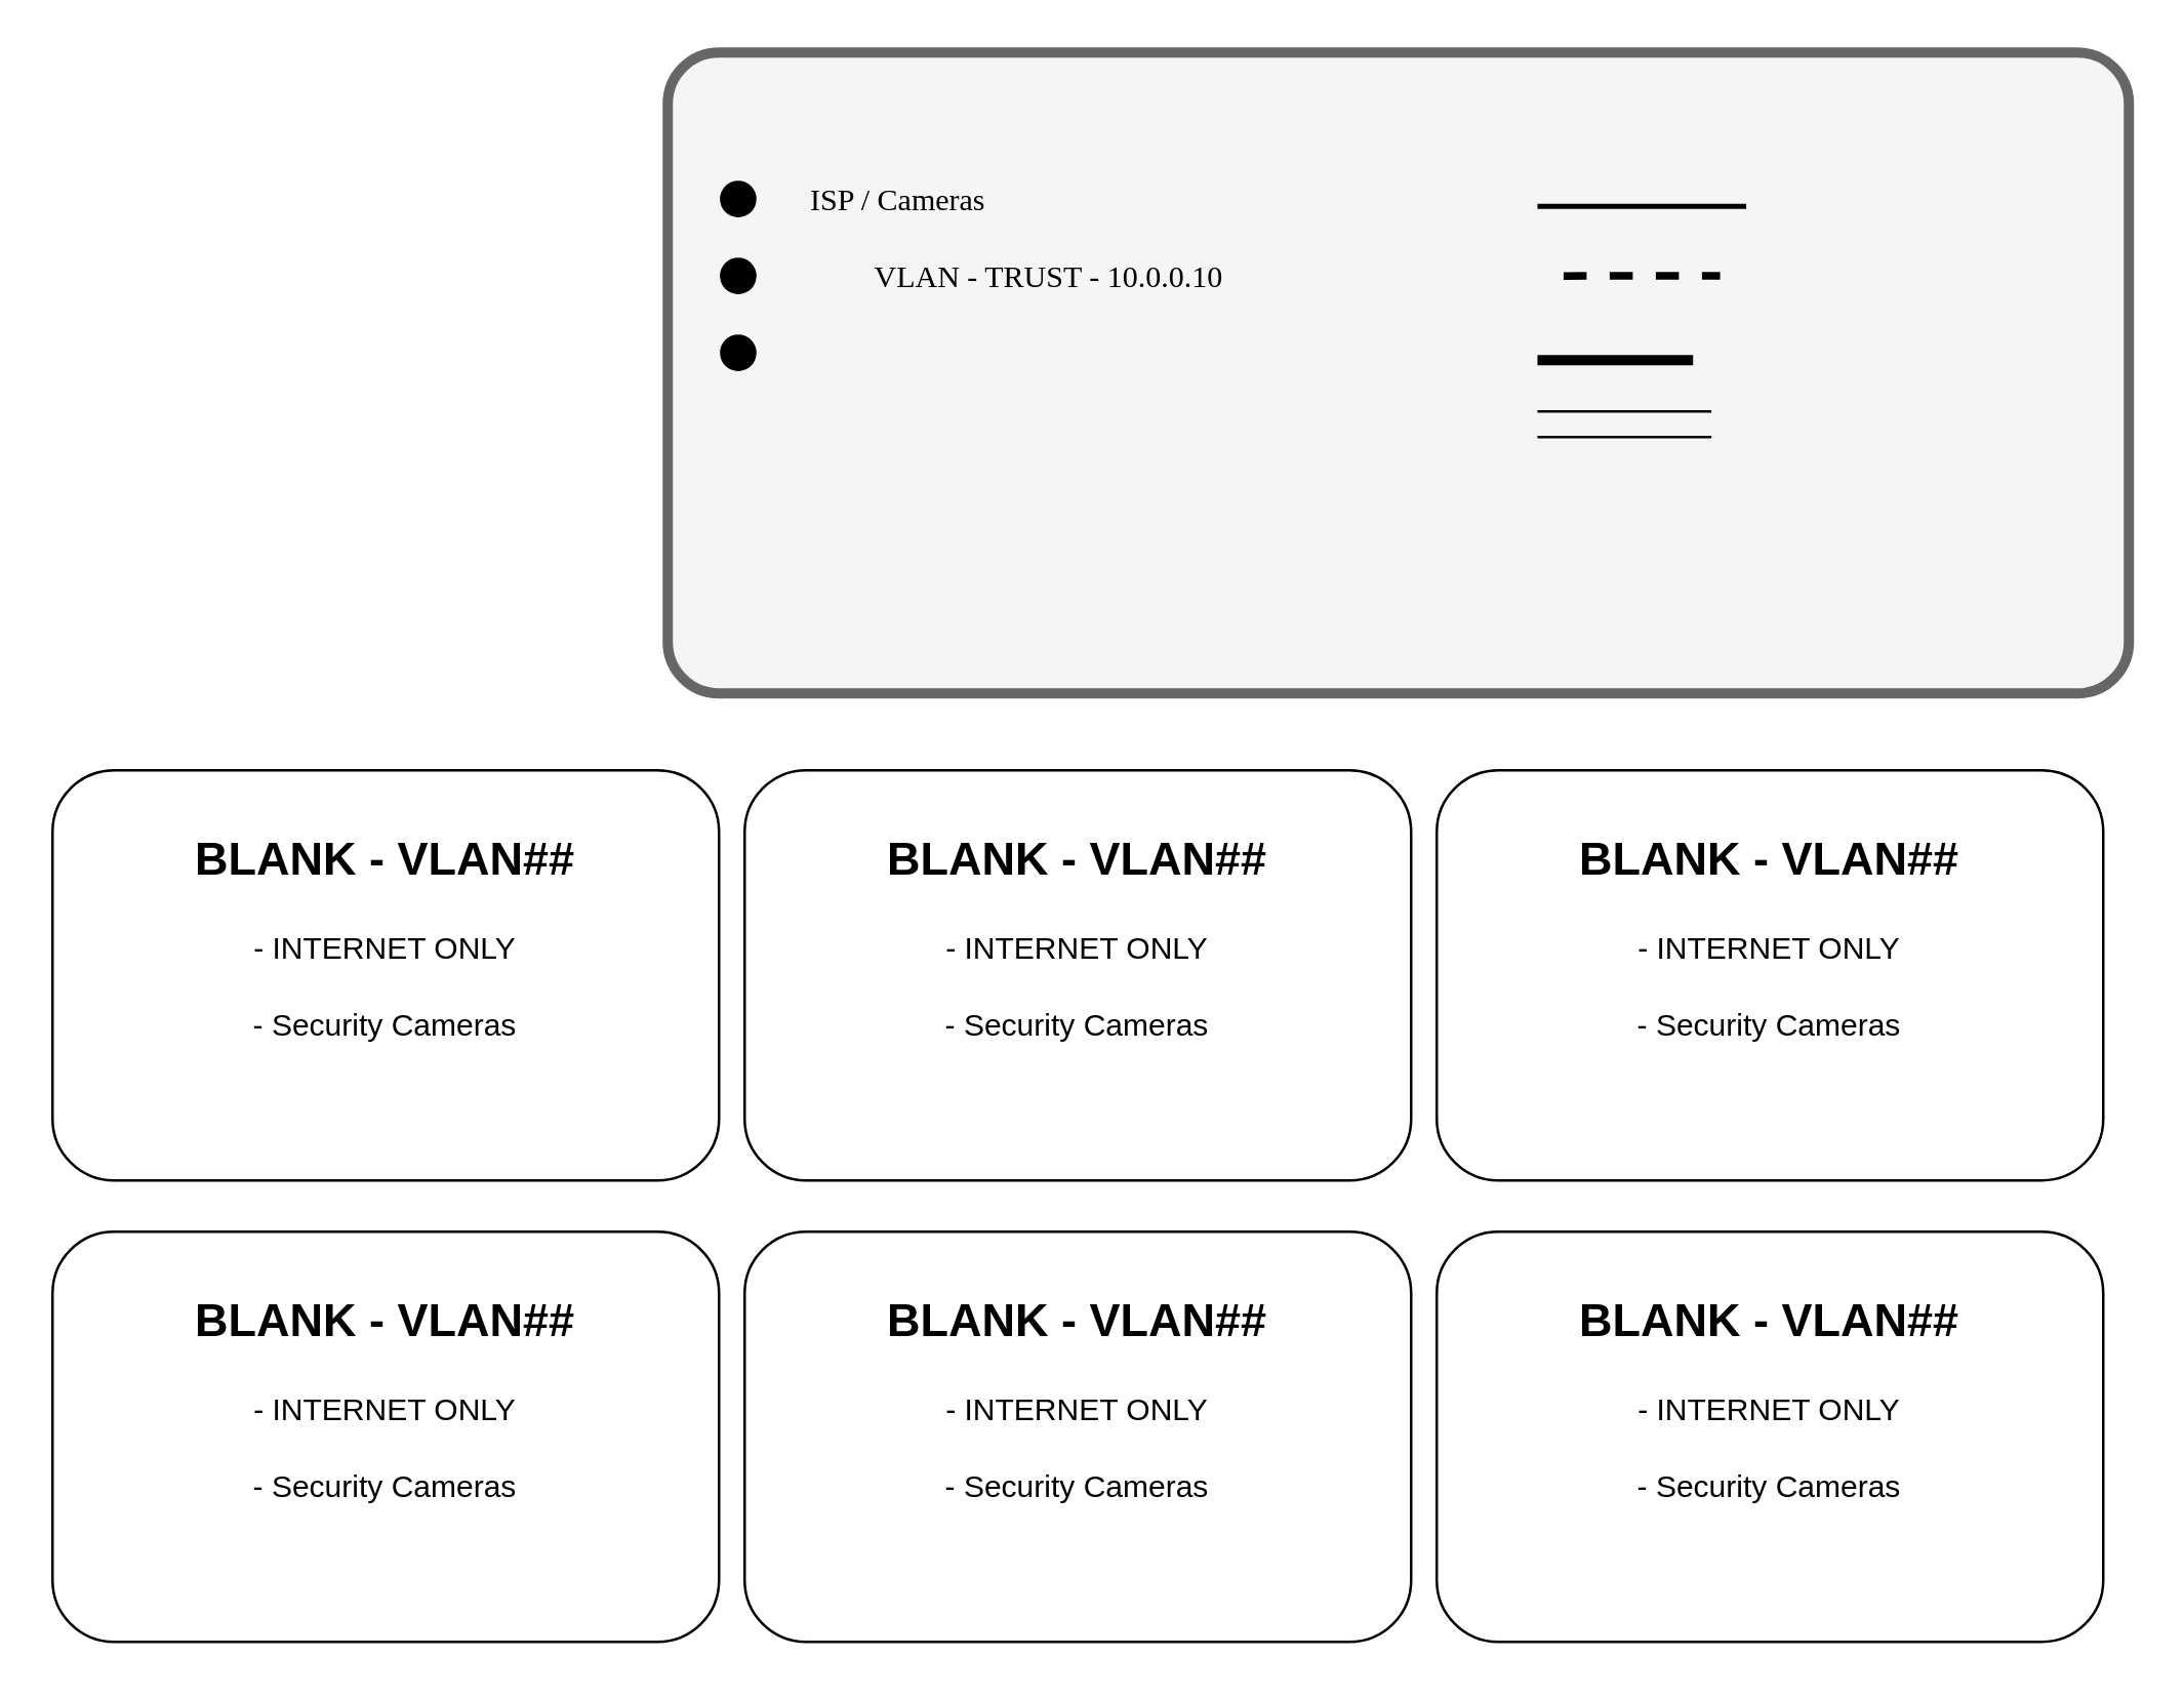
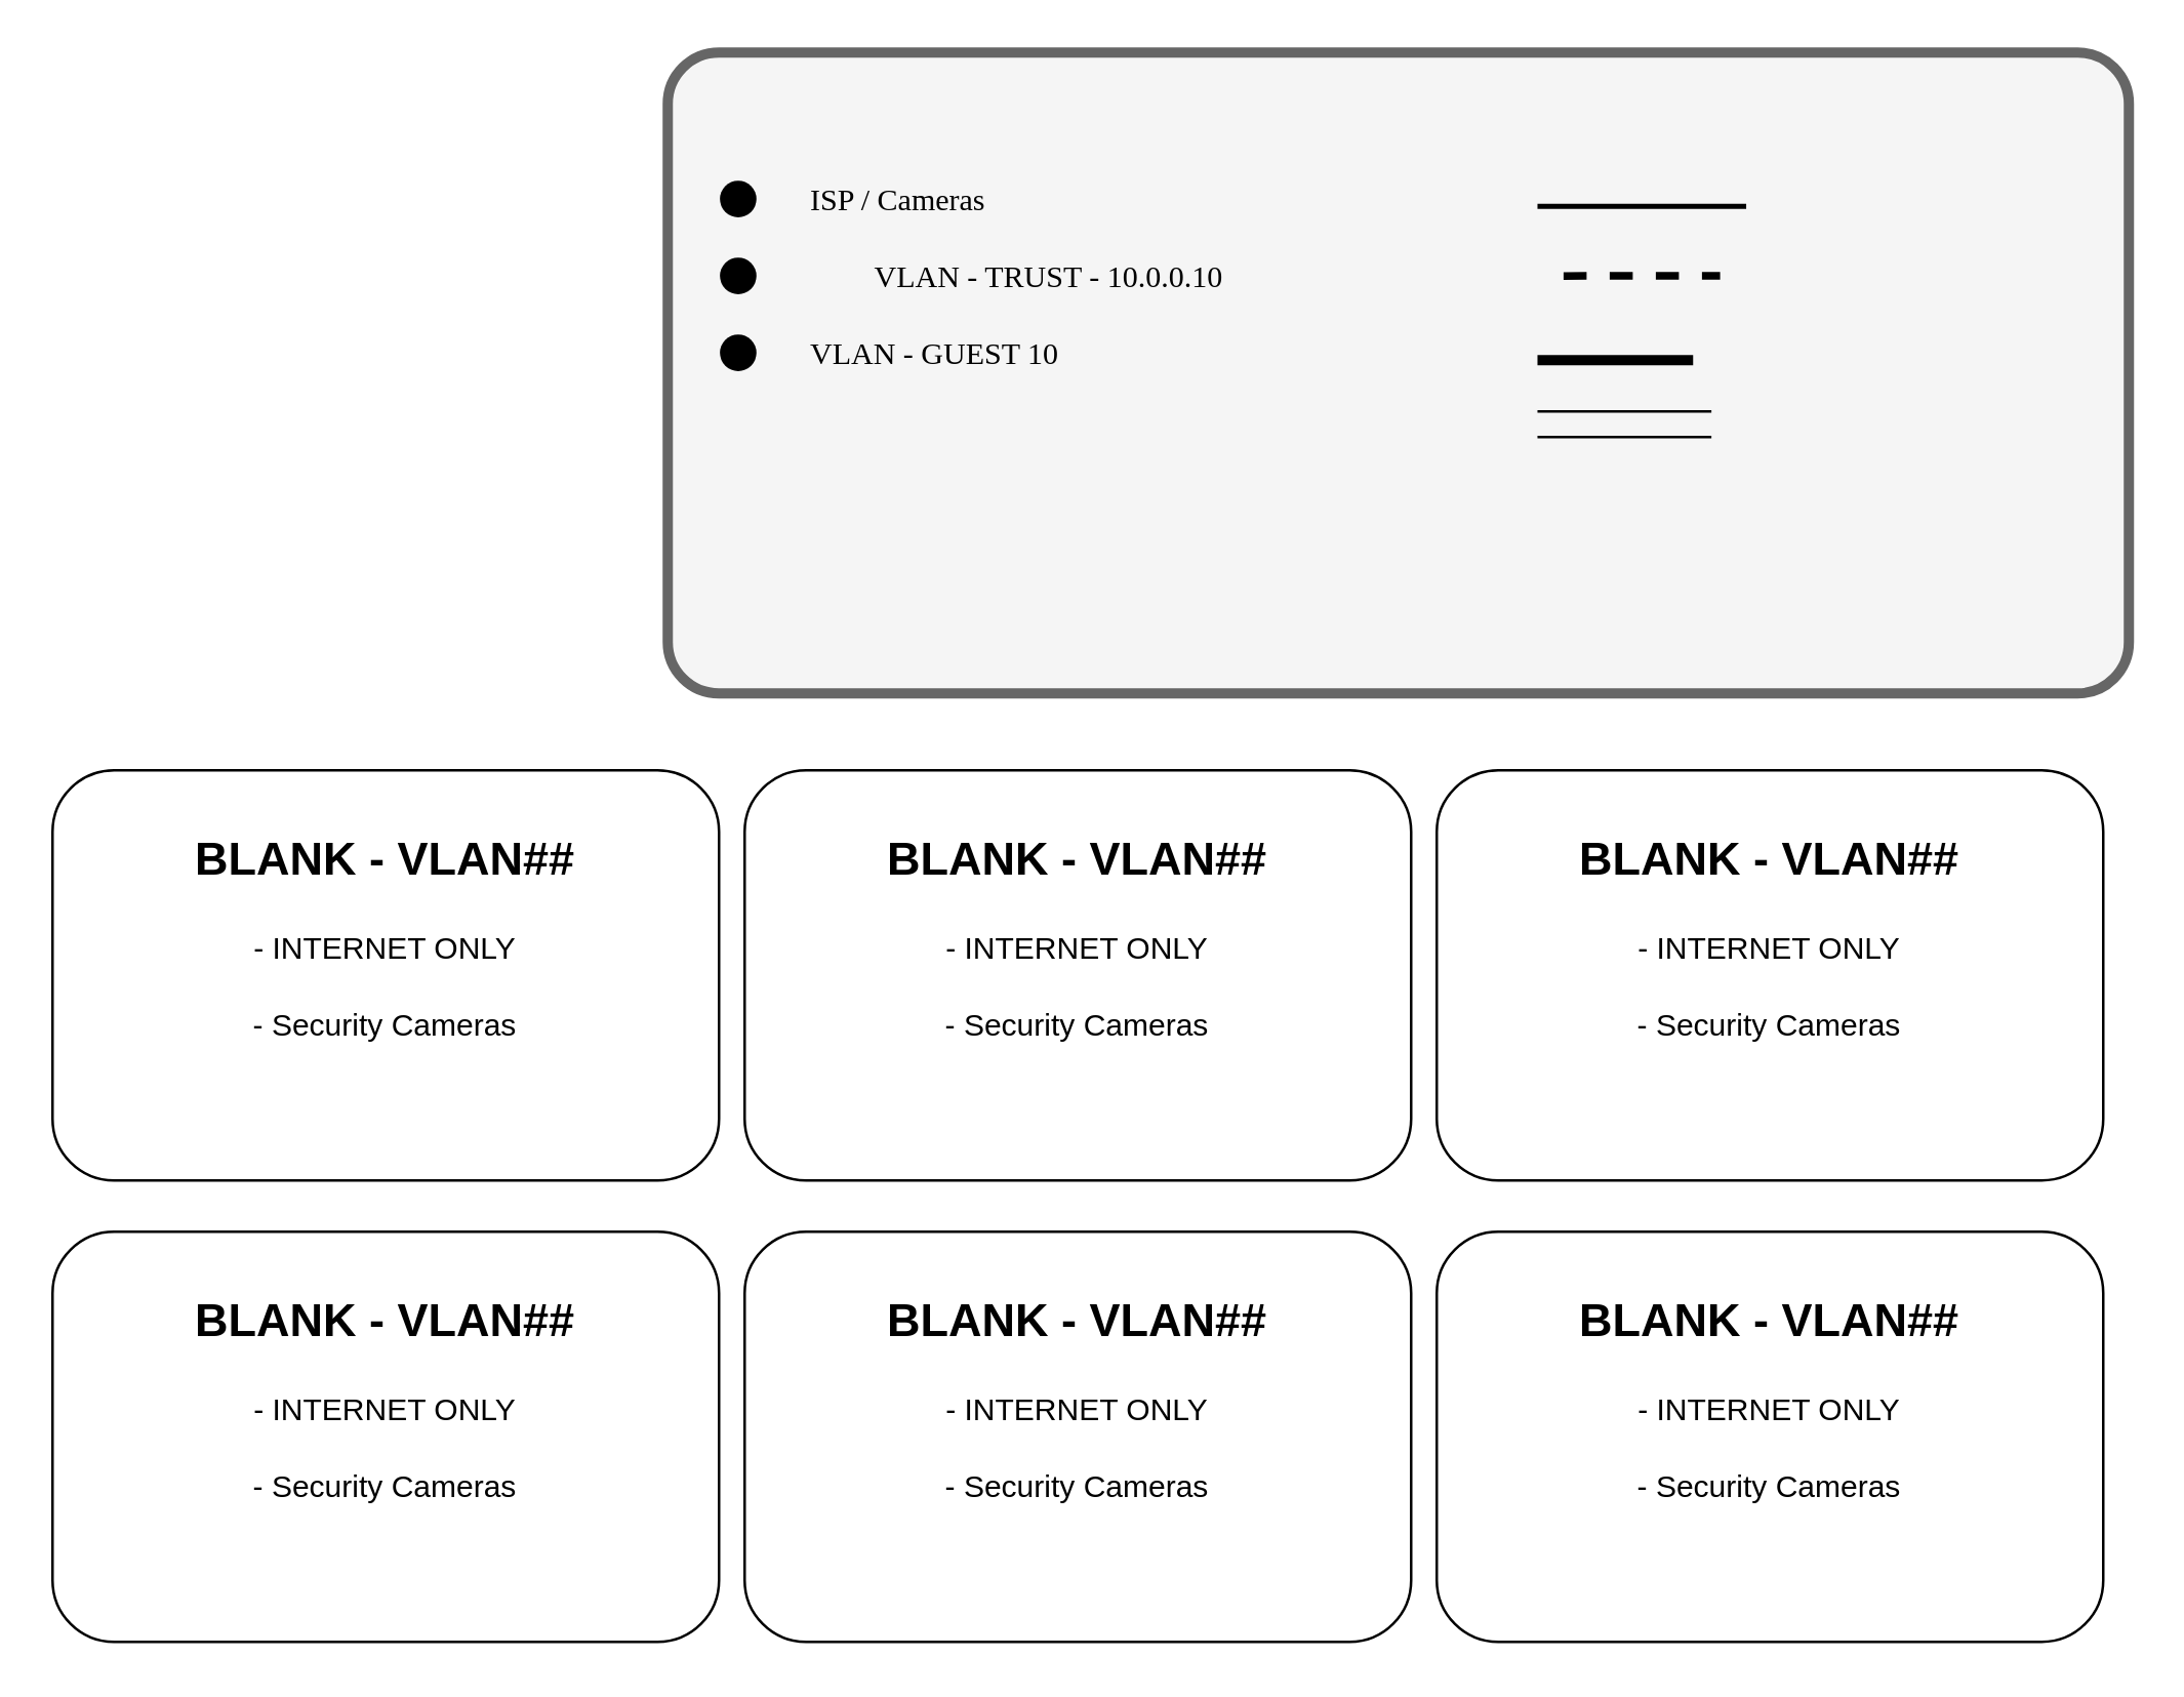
+ <mxCell id="18" value="VLAN - GUEST 10" style="text;html=1;align=left;verticalAlign=middle;rounded=0;fontFamily=Tahoma;labelBackgroundColor=none;labelBorderColor=none;textShadow=0;whiteSpace=wrap;fontStyle=0" vertex="1" parent="12"><mxGeometry x="54.286" y="107.5" width="285" height="20" as="geometry" /></mxCell>
